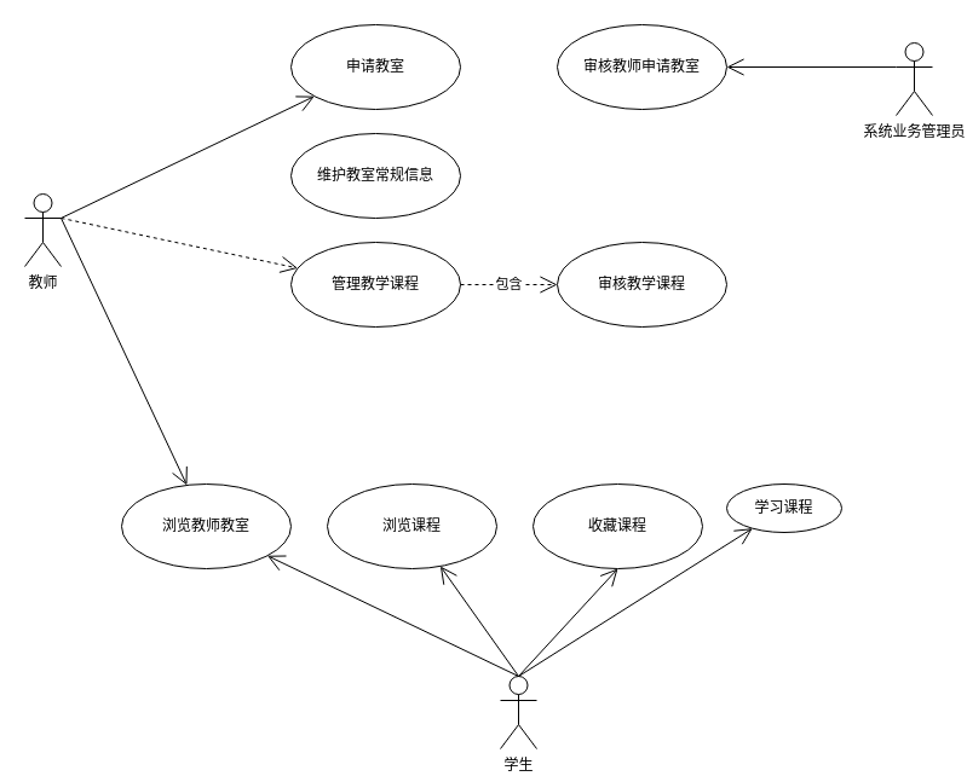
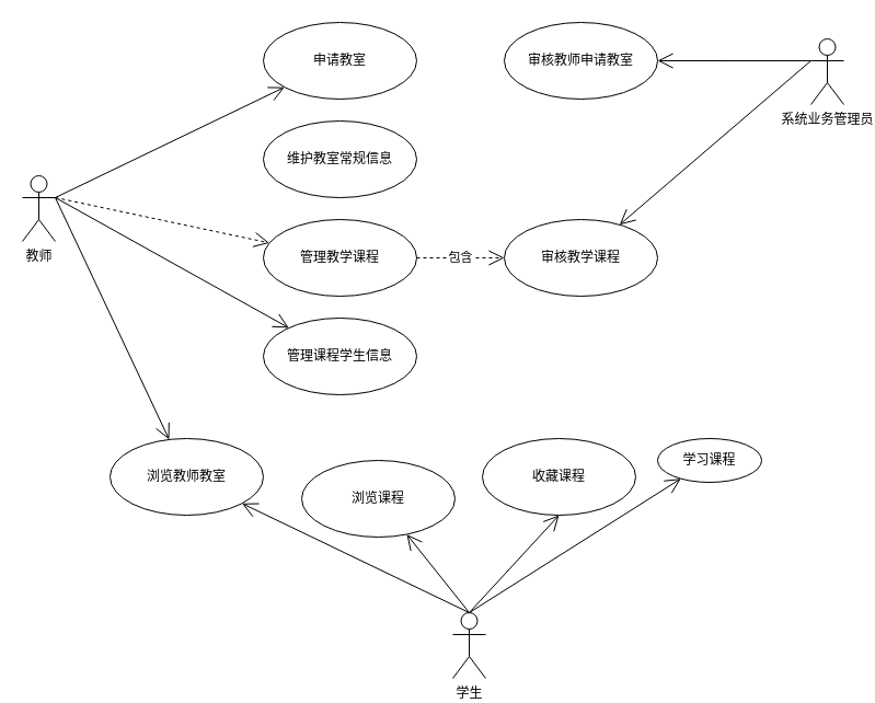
+ <mxCell id="16" value="" style="endArrow=open;endFill=1;endSize=12;html=1;rounded=0;exitX=0;exitY=0.333;exitDx=0;exitDy=0;exitPerimeter=0;" parent="1" source="6" target="14" edge="1"><mxGeometry width="160" relative="1" as="geometry"><mxPoint x="330" y="480" as="sourcePoint" /><mxPoint x="490" y="480" as="targetPoint" /></mxGeometry></mxCell>
+ <mxCell id="13" value="" style="endArrow=open;endFill=1;endSize=12;html=1;rounded=0;exitX=1;exitY=0.333;exitDx=0;exitDy=0;exitPerimeter=0;" parent="1" source="2" target="12" edge="1"><mxGeometry width="160" relative="1" as="geometry"><mxPoint x="330" y="480" as="sourcePoint" /><mxPoint x="490" y="480" as="targetPoint" /></mxGeometry></mxCell>
+ <mxCell id="12" value="管理课程学生信息" style="ellipse;whiteSpace=wrap;html=1;rounded=0;" parent="1" vertex="1"><mxGeometry x="240" y="290" width="140" height="70" as="geometry" /></mxCell>
- <mxCell id="18" value="浏览课程" style="ellipse;whiteSpace=wrap;html=1;rounded=0;" parent="1" vertex="1"><mxGeometry x="270" y="400" width="140" height="70" as="geometry" /></mxCell>
+ <mxCell id="18" value="浏览课程" style="ellipse;whiteSpace=wrap;html=1;rounded=0;" parent="1" vertex="1"><mxGeometry x="275" y="420" width="140" height="70" as="geometry" /></mxCell>
